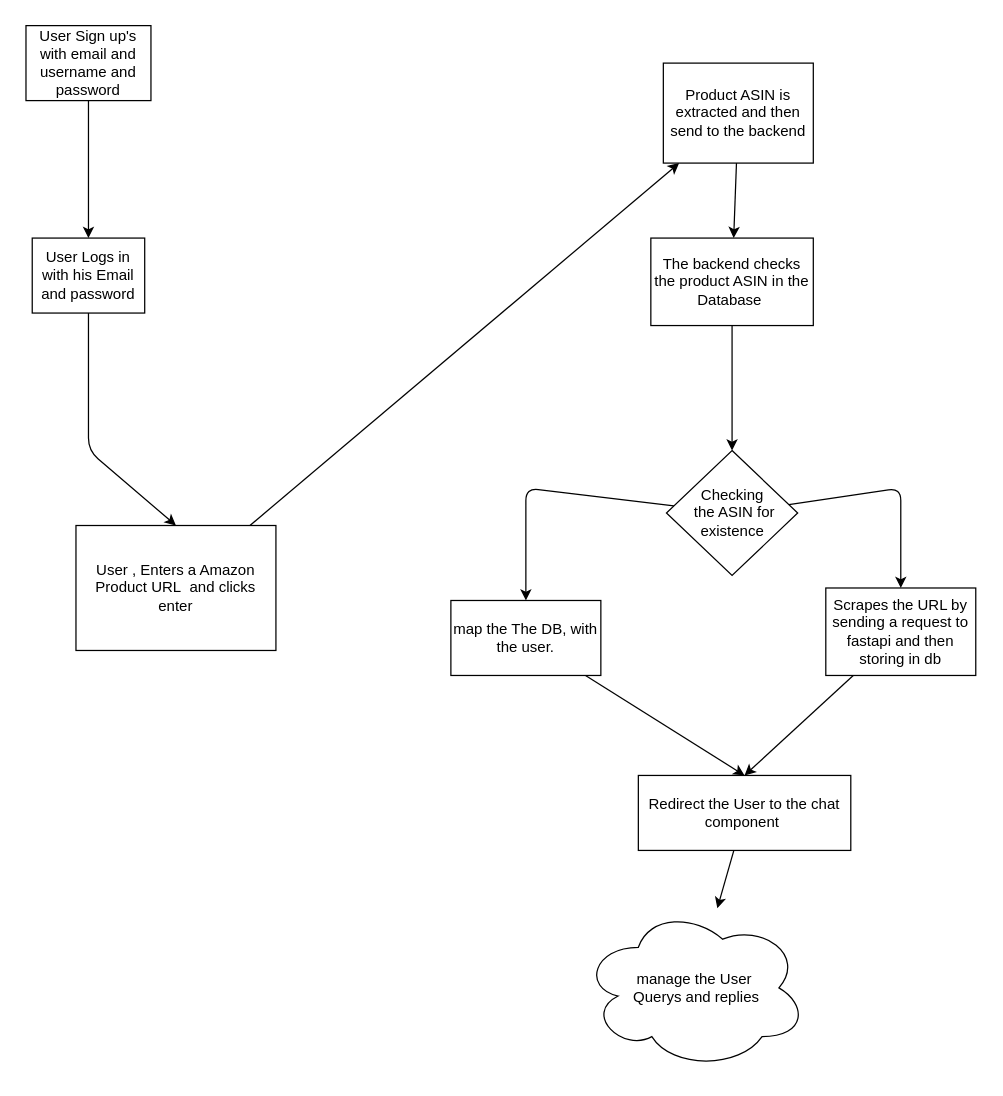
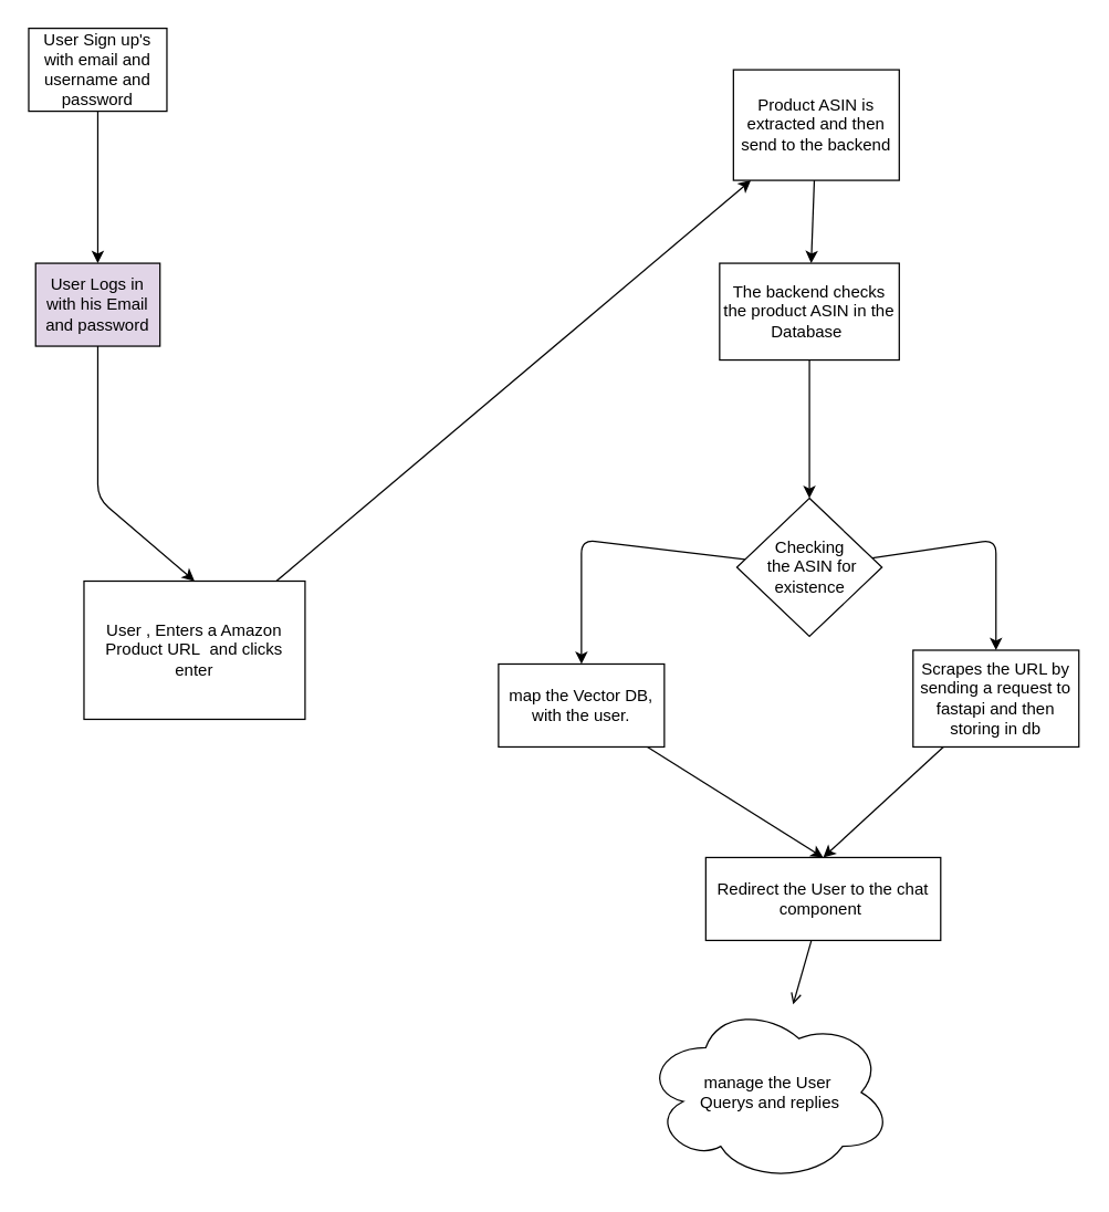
- <mxCell id="5" value="User Logs in with his Email and password" style="rounded=0;whiteSpace=wrap;html=1;" vertex="1" parent="1"><mxGeometry x="25" y="190" width="90" height="60" as="geometry" /></mxCell>
+ <mxCell id="5" value="User Logs in with his Email and password" style="rounded=0;whiteSpace=wrap;html=1;fillColor=#e1d5e7;" vertex="1" parent="1"><mxGeometry x="25" y="190" width="90" height="60" as="geometry" /></mxCell>
- <mxCell id="15" value="map the The DB, with the user." style="whiteSpace=wrap;html=1;rounded=0;" vertex="1" parent="1"><mxGeometry x="360" y="480" width="120" height="60" as="geometry" /></mxCell>
+ <mxCell id="15" value="map the Vector DB, with the user." style="whiteSpace=wrap;html=1;rounded=0;" vertex="1" parent="1"><mxGeometry x="360" y="480" width="120" height="60" as="geometry" /></mxCell>
- <mxCell id="19" value="" style="edgeStyle=none;html=1;" edge="1" parent="1" source="20" target="21"><mxGeometry relative="1" as="geometry" /></mxCell>
+ <mxCell id="19" value="" style="edgeStyle=none;html=1;endArrow=open;" edge="1" parent="1" source="20" target="21"><mxGeometry relative="1" as="geometry" /></mxCell>
